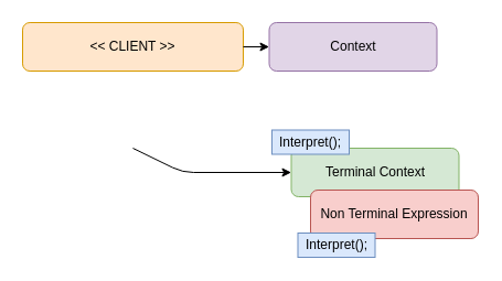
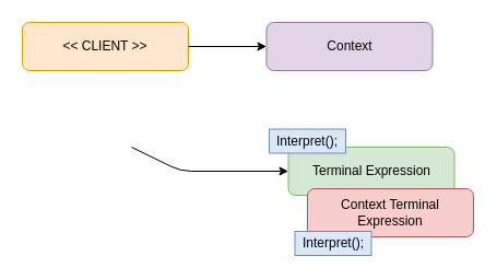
- <mxCell id="2" value="&amp;lt;&amp;lt; CLIENT &amp;gt;&amp;gt;" style="rounded=1;whiteSpace=wrap;html=1;fillColor=#ffe6cc;strokeColor=#d79b00;" vertex="1" parent="1"><mxGeometry x="20" y="20" width="200" height="44" as="geometry" /></mxCell>
+ <mxCell id="2" value="&amp;lt;&amp;lt; CLIENT &amp;gt;&amp;gt;" style="rounded=1;whiteSpace=wrap;html=1;fillColor=#ffe6cc;strokeColor=#d79b00;" vertex="1" parent="1"><mxGeometry x="20" y="20" width="152" height="44" as="geometry" /></mxCell>
- <mxCell id="4" value="Terminal Context" style="rounded=1;whiteSpace=wrap;html=1;fillColor=#d5e8d4;strokeColor=#82b366;" vertex="1" parent="1"><mxGeometry x="263.5" y="134" width="152" height="44" as="geometry" /></mxCell>
+ <mxCell id="4" value="Terminal Expression" style="rounded=1;whiteSpace=wrap;html=1;fillColor=#d5e8d4;strokeColor=#82b366;" vertex="1" parent="1"><mxGeometry x="263.5" y="134" width="152" height="44" as="geometry" /></mxCell>
- <mxCell id="5" value="Non Terminal Expression" style="rounded=1;whiteSpace=wrap;html=1;fillColor=#f8cecc;strokeColor=#b85450;" vertex="1" parent="1"><mxGeometry x="281" y="172" width="152" height="44" as="geometry" /></mxCell>
+ <mxCell id="5" value="Context Terminal Expression" style="rounded=1;whiteSpace=wrap;html=1;fillColor=#f8cecc;strokeColor=#b85450;" vertex="1" parent="1"><mxGeometry x="281" y="172" width="152" height="44" as="geometry" /></mxCell>
